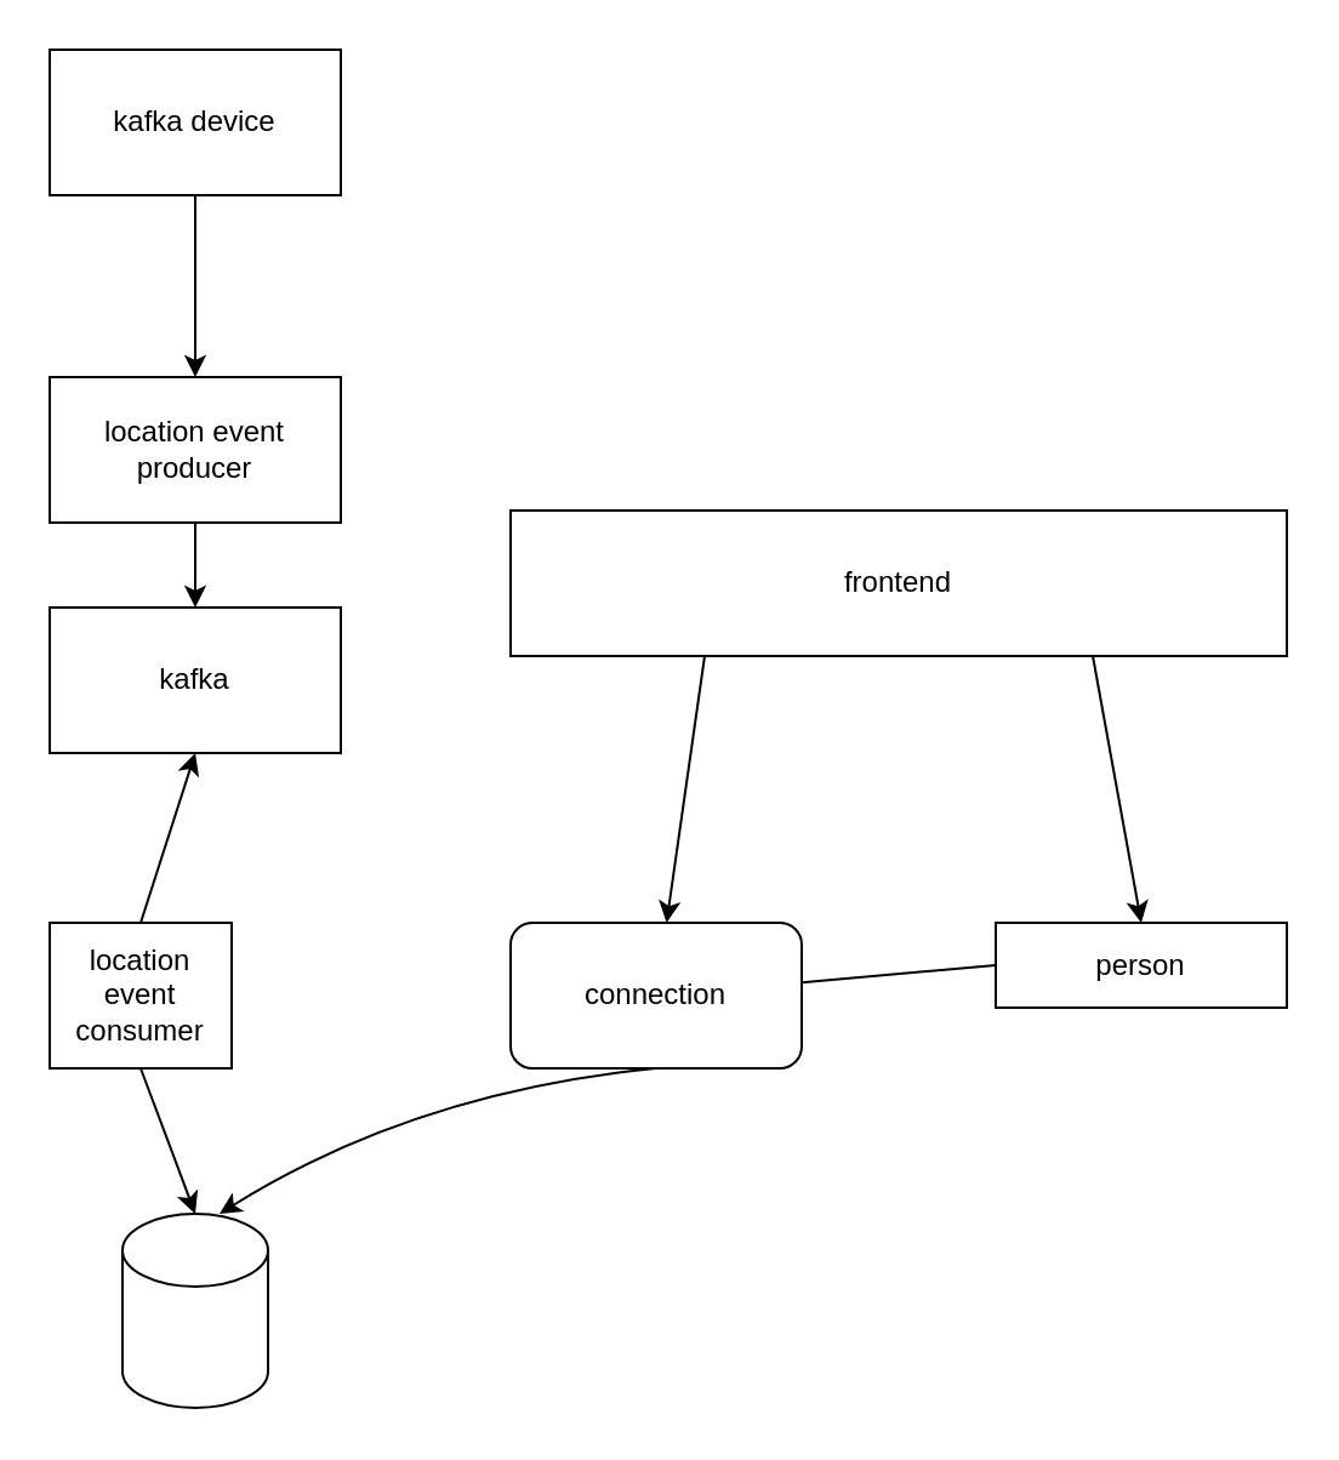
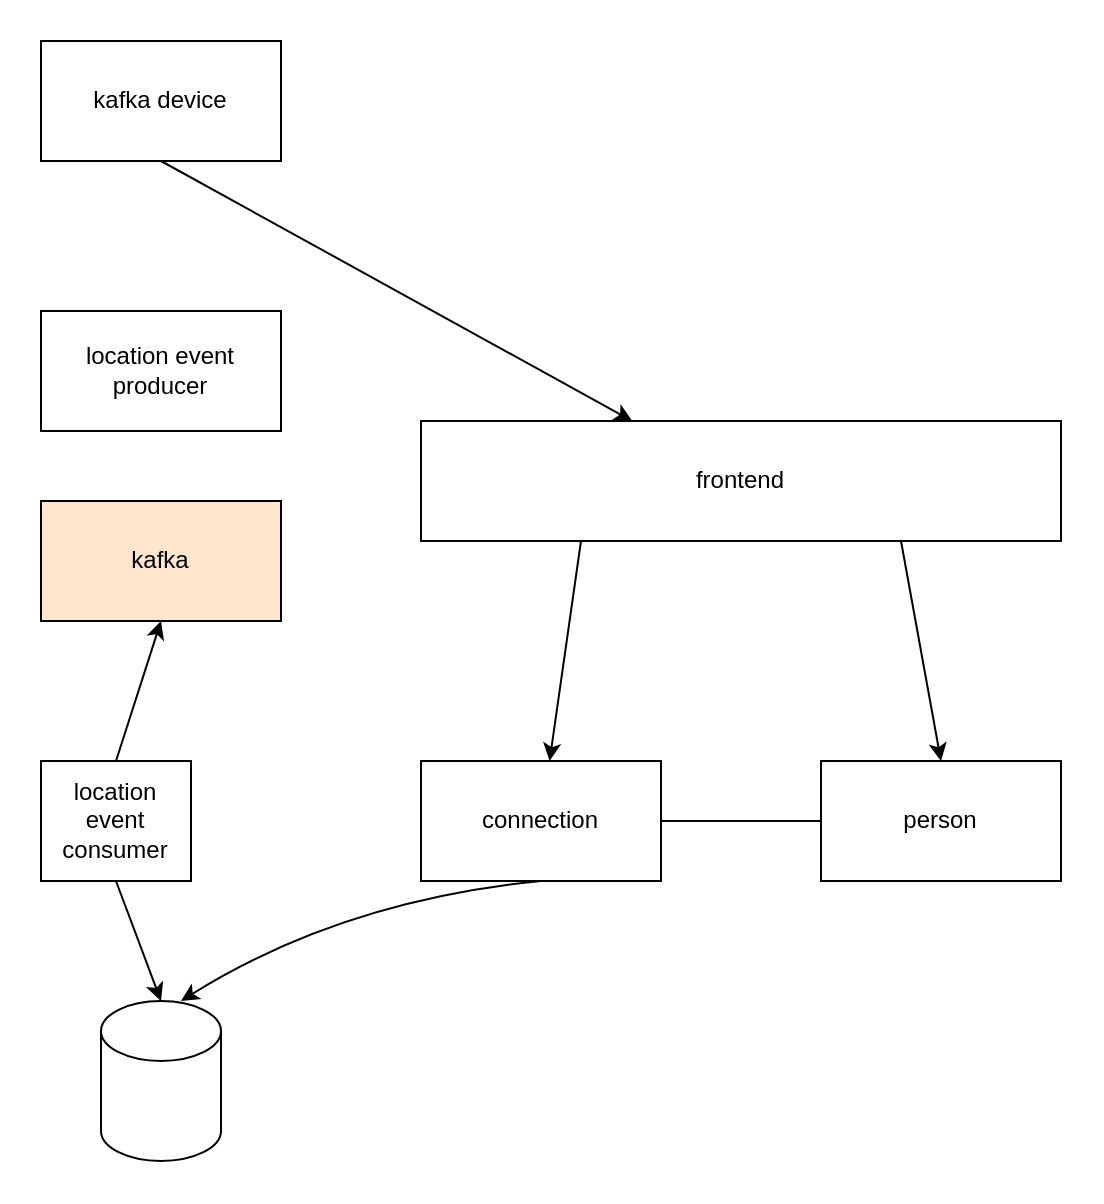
- <mxCell id="6" value="" style="endArrow=classic;html=1;exitX=0.5;exitY=1;exitDx=0;exitDy=0;entryX=0.5;entryY=0;entryDx=0;entryDy=0;" edge="1" parent="1" source="2" target="3"><mxGeometry width="50" height="50" relative="1" as="geometry"><mxPoint x="200" y="130" as="sourcePoint" /><mxPoint x="250" y="80" as="targetPoint" /></mxGeometry></mxCell>
+ <mxCell id="6" value="" style="endArrow=classic;html=1;exitX=0.5;exitY=1;exitDx=0;exitDy=0;" edge="1" parent="1" source="2" target="14"><mxGeometry width="50" height="50" relative="1" as="geometry"><mxPoint x="200" y="130" as="sourcePoint" /><mxPoint x="250" y="80" as="targetPoint" /></mxGeometry></mxCell>
- <mxCell id="5" value="" style="endArrow=classic;html=1;exitX=0.5;exitY=1;exitDx=0;exitDy=0;entryX=0.5;entryY=0;entryDx=0;entryDy=0;" edge="1" parent="1" source="3" target="4"><mxGeometry width="50" height="50" relative="1" as="geometry"><mxPoint x="340" y="330" as="sourcePoint" /><mxPoint x="390" y="280" as="targetPoint" /></mxGeometry></mxCell>
- <mxCell id="4" value="kafka" style="rounded=0;whiteSpace=wrap;html=1;" vertex="1" parent="1"><mxGeometry x="20" y="250" width="120" height="60" as="geometry" /></mxCell>
+ <mxCell id="4" value="kafka" style="rounded=0;whiteSpace=wrap;html=1;fillColor=#ffe6cc;" vertex="1" parent="1"><mxGeometry x="20" y="250" width="120" height="60" as="geometry" /></mxCell>
- <mxCell id="13" value="person" style="rounded=0;whiteSpace=wrap;html=1;" vertex="1" parent="1"><mxGeometry x="410" y="380" width="120" height="35" as="geometry" /></mxCell>
+ <mxCell id="13" value="person" style="rounded=0;whiteSpace=wrap;html=1;" vertex="1" parent="1"><mxGeometry x="410" y="380" width="120" height="60" as="geometry" /></mxCell>
- <mxCell id="11" value="connection" style="whiteSpace=wrap;html=1;rounded=1;" vertex="1" parent="1"><mxGeometry x="210" y="380" width="120" height="60" as="geometry" /></mxCell>
+ <mxCell id="11" value="connection" style="rounded=0;whiteSpace=wrap;html=1;" vertex="1" parent="1"><mxGeometry x="210" y="380" width="120" height="60" as="geometry" /></mxCell>
